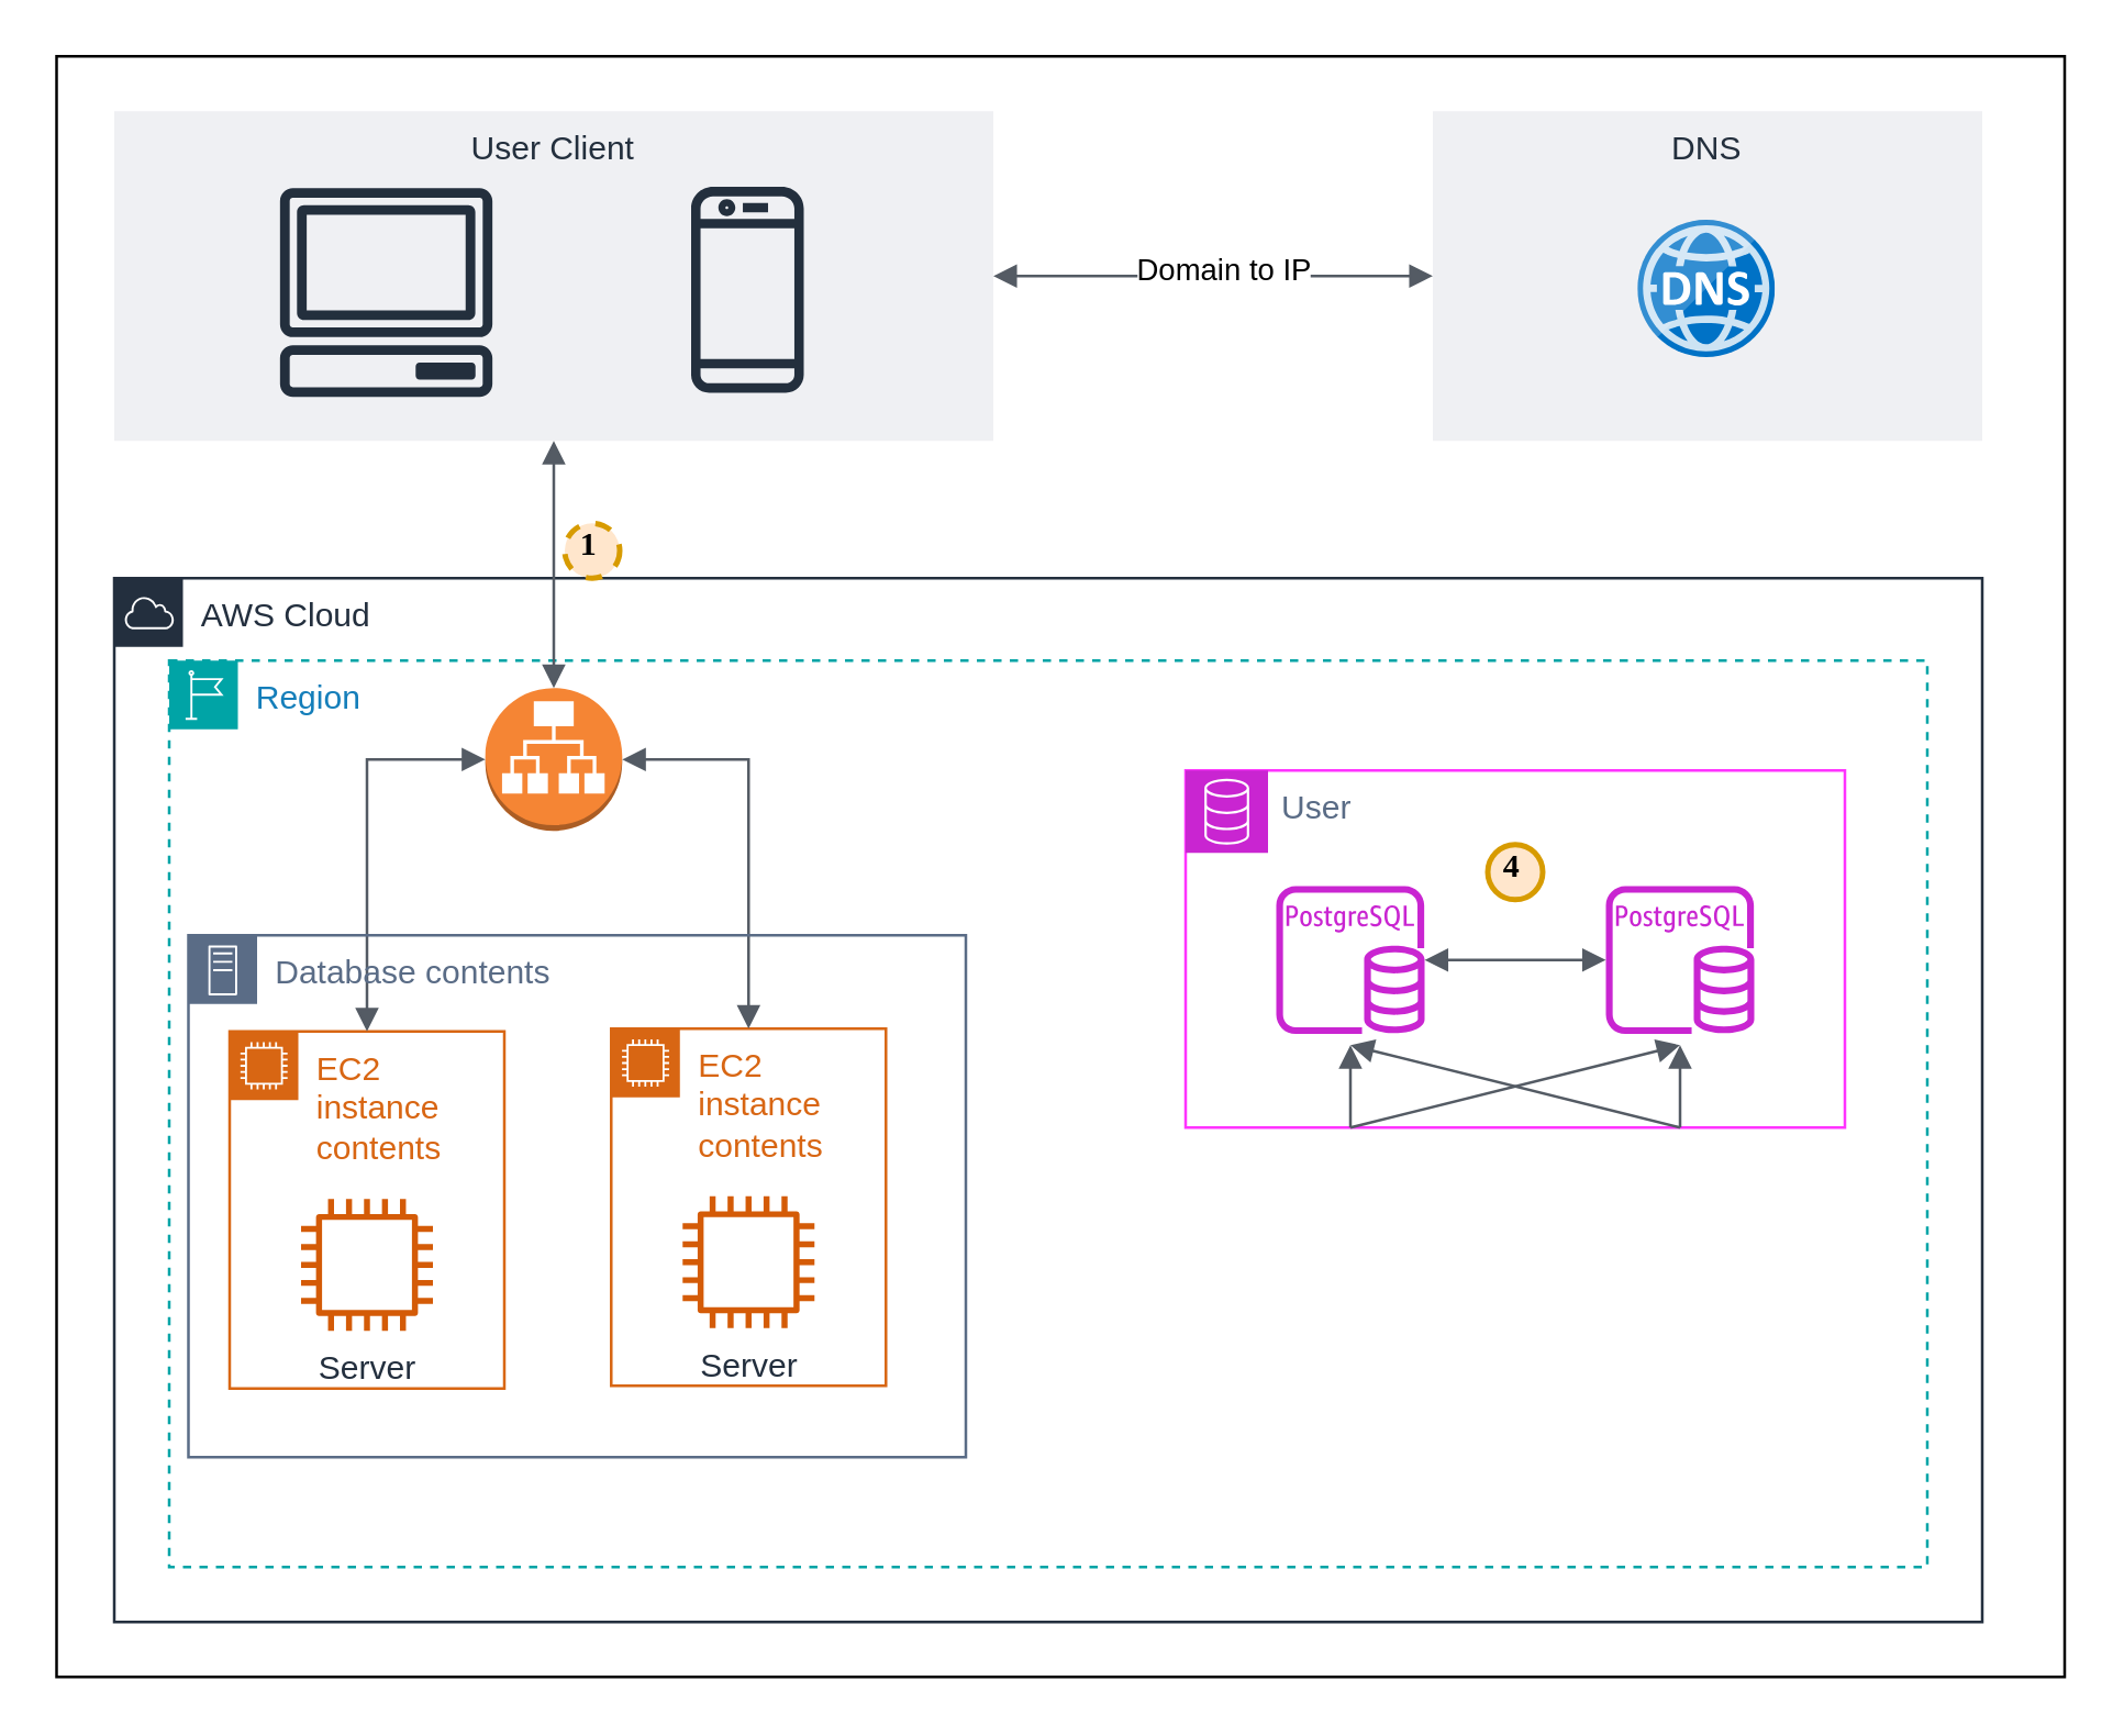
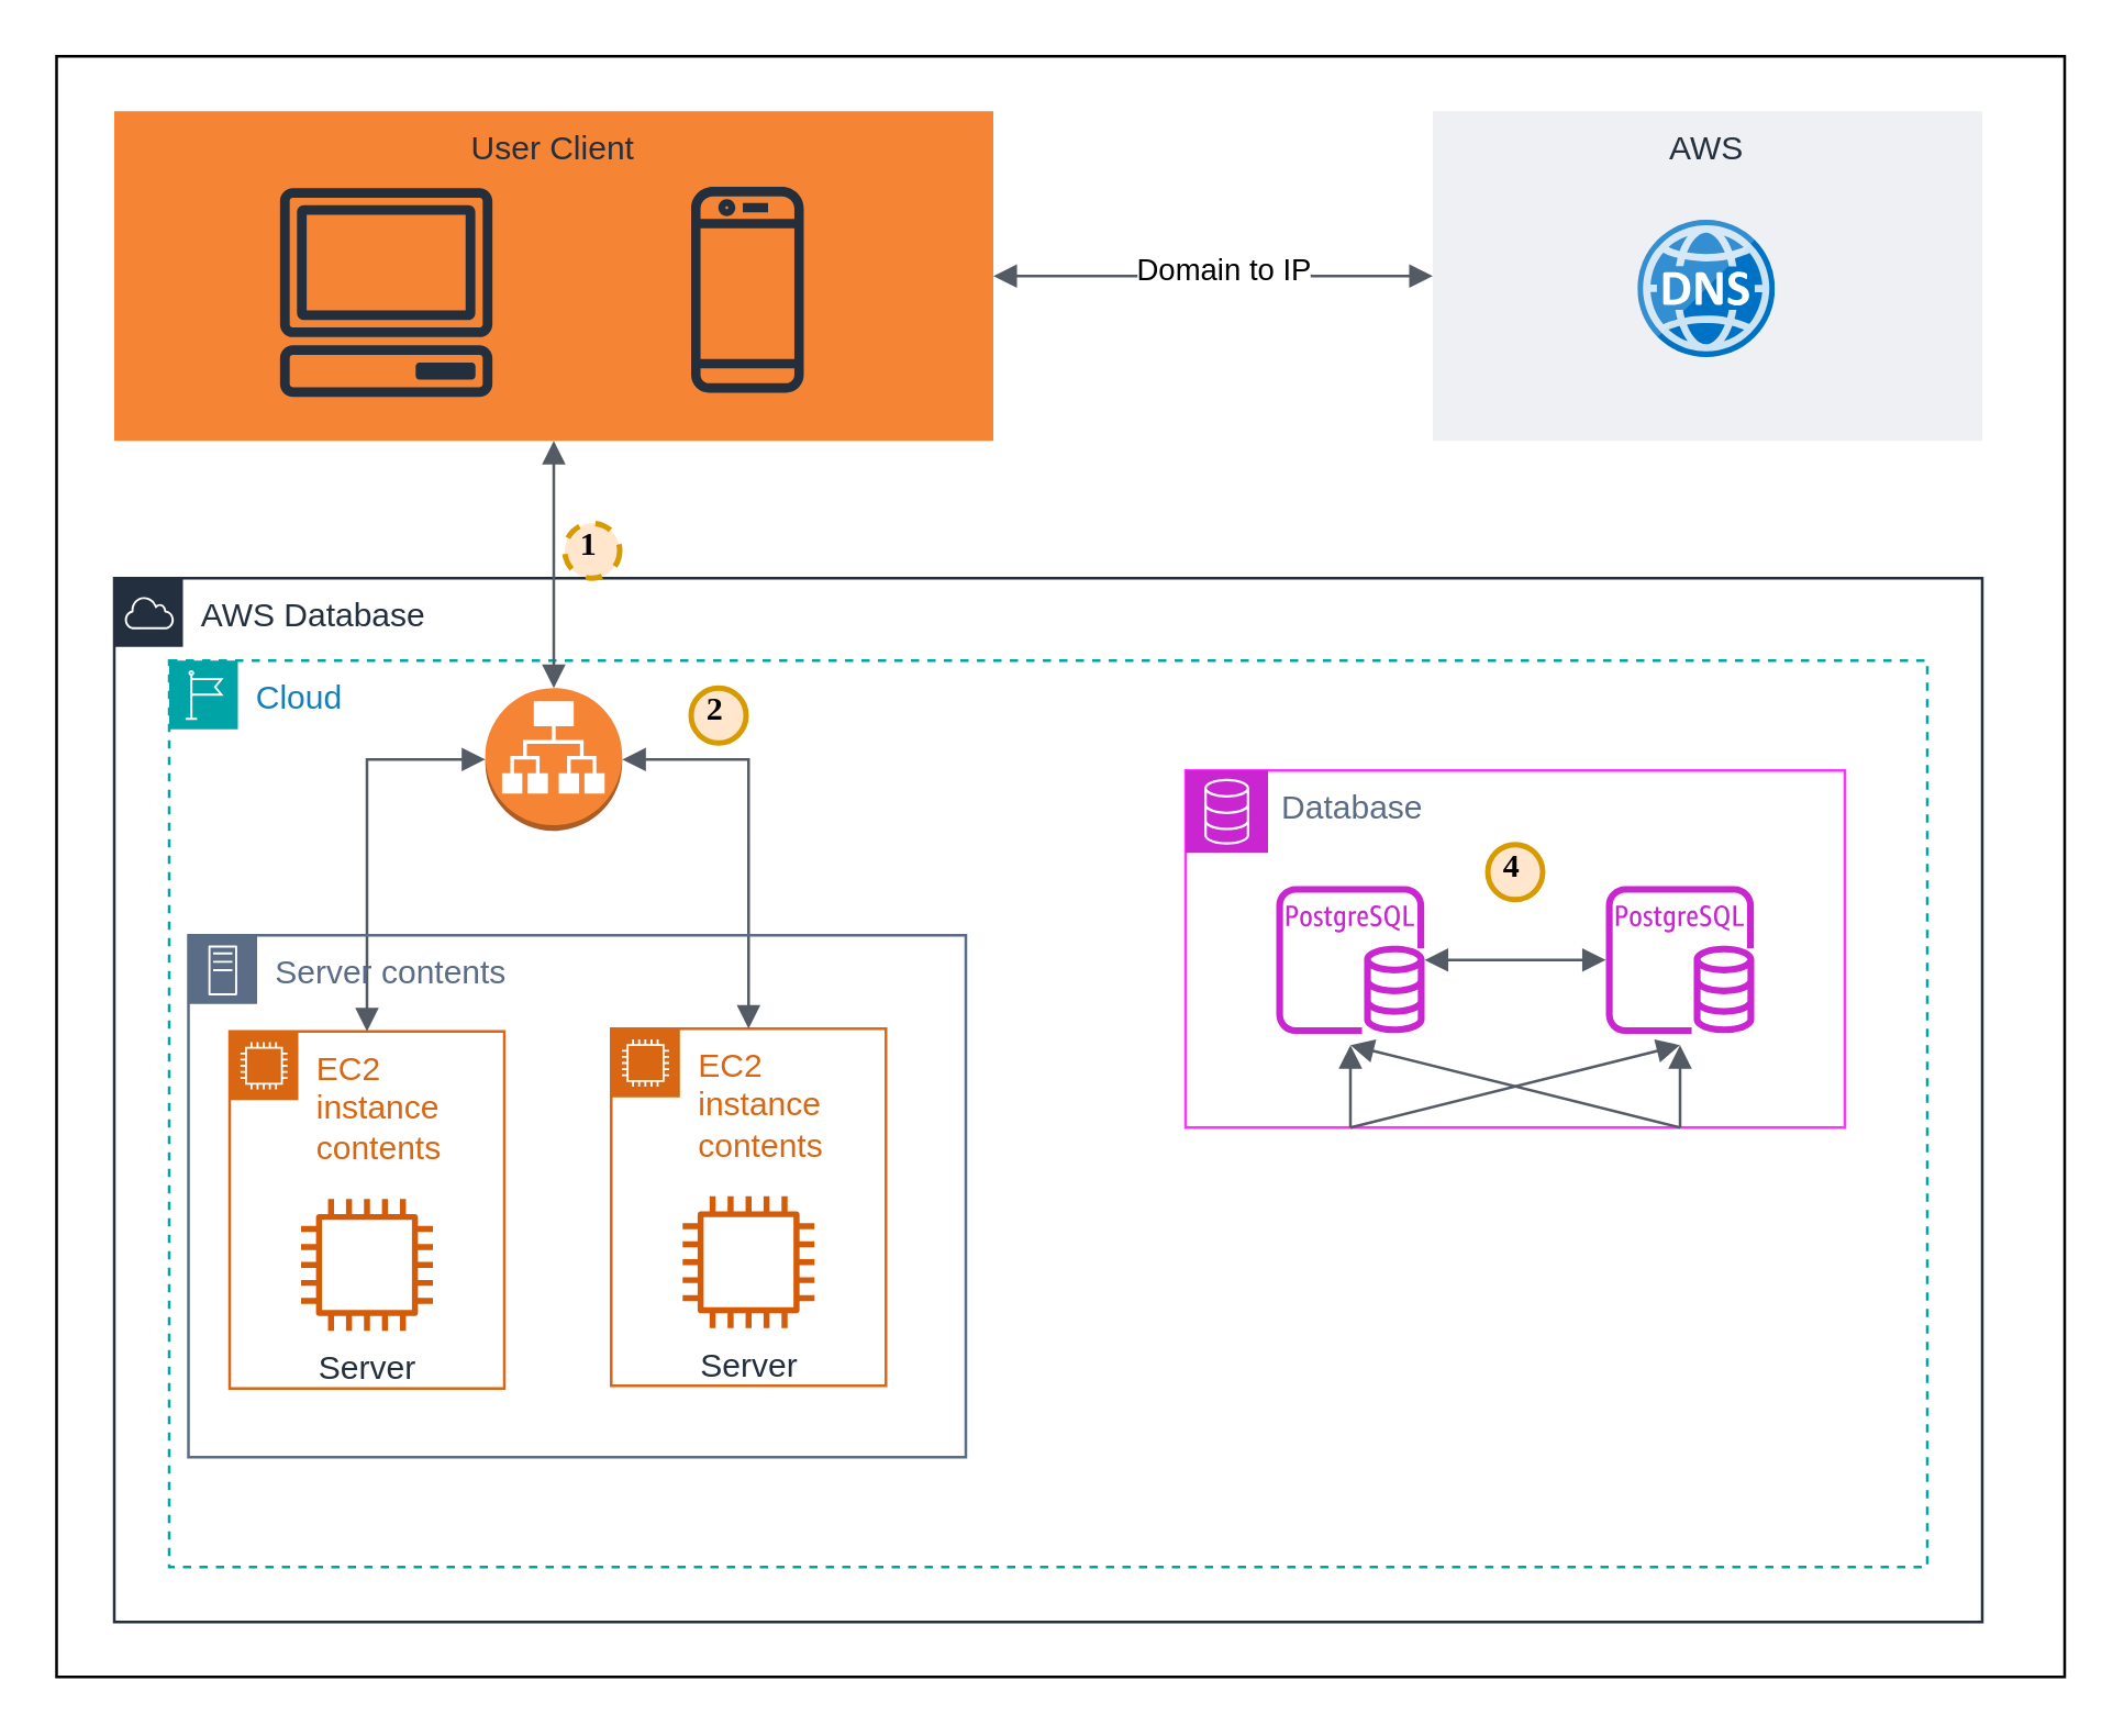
- <mxCell id="3" value="DNS" style="fillColor=#EFF0F3;strokeColor=none;dashed=0;verticalAlign=top;fontStyle=0;fontColor=#232F3D;whiteSpace=wrap;html=1;" parent="1" vertex="1"><mxGeometry x="521" y="40" width="200" height="120" as="geometry" /></mxCell>
+ <mxCell id="3" value="AWS" style="fillColor=#EFF0F3;strokeColor=none;dashed=0;verticalAlign=top;fontStyle=0;fontColor=#232F3D;whiteSpace=wrap;html=1;" parent="1" vertex="1"><mxGeometry x="521" y="40" width="200" height="120" as="geometry" /></mxCell>
- <mxCell id="2" value="User Client" style="fillColor=#EFF0F3;strokeColor=none;dashed=0;verticalAlign=top;fontStyle=0;fontColor=#232F3D;whiteSpace=wrap;html=1;" parent="1" vertex="1"><mxGeometry x="41" y="40" width="320" height="120" as="geometry" /></mxCell>
+ <mxCell id="2" value="User Client" style="fillColor=#f58534;strokeColor=none;dashed=0;verticalAlign=top;fontStyle=0;fontColor=#232F3D;whiteSpace=wrap;html=1;" parent="1" vertex="1"><mxGeometry x="41" y="40" width="320" height="120" as="geometry" /></mxCell>
- <mxCell id="7" value="AWS Cloud" style="points=[[0,0],[0.25,0],[0.5,0],[0.75,0],[1,0],[1,0.25],[1,0.5],[1,0.75],[1,1],[0.75,1],[0.5,1],[0.25,1],[0,1],[0,0.75],[0,0.5],[0,0.25]];outlineConnect=0;gradientColor=none;html=1;whiteSpace=wrap;fontSize=12;fontStyle=0;container=1;pointerEvents=0;collapsible=0;recursiveResize=0;shape=mxgraph.aws4.group;grIcon=mxgraph.aws4.group_aws_cloud;strokeColor=#232F3E;fillColor=none;verticalAlign=top;align=left;spacingLeft=30;fontColor=#232F3E;dashed=0;" parent="1" vertex="1"><mxGeometry x="41" y="210" width="680" height="380" as="geometry" /></mxCell>
+ <mxCell id="7" value="AWS Database" style="points=[[0,0],[0.25,0],[0.5,0],[0.75,0],[1,0],[1,0.25],[1,0.5],[1,0.75],[1,1],[0.75,1],[0.5,1],[0.25,1],[0,1],[0,0.75],[0,0.5],[0,0.25]];outlineConnect=0;gradientColor=none;html=1;whiteSpace=wrap;fontSize=12;fontStyle=0;container=1;pointerEvents=0;collapsible=0;recursiveResize=0;shape=mxgraph.aws4.group;grIcon=mxgraph.aws4.group_aws_cloud;strokeColor=#232F3E;fillColor=none;verticalAlign=top;align=left;spacingLeft=30;fontColor=#232F3E;dashed=0;" parent="1" vertex="1"><mxGeometry x="41" y="210" width="680" height="380" as="geometry" /></mxCell>
- <mxCell id="8" value="Region" style="points=[[0,0],[0.25,0],[0.5,0],[0.75,0],[1,0],[1,0.25],[1,0.5],[1,0.75],[1,1],[0.75,1],[0.5,1],[0.25,1],[0,1],[0,0.75],[0,0.5],[0,0.25]];outlineConnect=0;gradientColor=none;html=1;whiteSpace=wrap;fontSize=12;fontStyle=0;container=1;pointerEvents=0;collapsible=0;recursiveResize=0;shape=mxgraph.aws4.group;grIcon=mxgraph.aws4.group_region;strokeColor=#00A4A6;fillColor=none;verticalAlign=top;align=left;spacingLeft=30;fontColor=#147EBA;dashed=1;" parent="7" vertex="1"><mxGeometry x="20" y="30" width="640" height="330" as="geometry" /></mxCell>
+ <mxCell id="8" value="Cloud" style="points=[[0,0],[0.25,0],[0.5,0],[0.75,0],[1,0],[1,0.25],[1,0.5],[1,0.75],[1,1],[0.75,1],[0.5,1],[0.25,1],[0,1],[0,0.75],[0,0.5],[0,0.25]];outlineConnect=0;gradientColor=none;html=1;whiteSpace=wrap;fontSize=12;fontStyle=0;container=1;pointerEvents=0;collapsible=0;recursiveResize=0;shape=mxgraph.aws4.group;grIcon=mxgraph.aws4.group_region;strokeColor=#00A4A6;fillColor=none;verticalAlign=top;align=left;spacingLeft=30;fontColor=#147EBA;dashed=1;" parent="7" vertex="1"><mxGeometry x="20" y="30" width="640" height="330" as="geometry" /></mxCell>
+ <mxCell id="14" value="2" style="ellipse;whiteSpace=wrap;html=1;aspect=fixed;strokeWidth=2;fontFamily=Tahoma;spacingBottom=4;spacingRight=2;strokeColor=#d79b00;fillColor=#ffe6cc;fontStyle=1" parent="8" vertex="1"><mxGeometry x="190" y="10" width="20" height="20" as="geometry" /></mxCell>
- <mxCell id="11" value="&lt;div style=&quot;&quot;&gt;&lt;span style=&quot;background-color: initial;&quot;&gt;&amp;nbsp; &amp;nbsp; &amp;nbsp; &amp;nbsp; &amp;nbsp; User&lt;/span&gt;&lt;/div&gt;" style="fillColor=none;strokeColor=#FF33FF;verticalAlign=top;fontStyle=0;fontColor=#5A6C86;whiteSpace=wrap;html=1;align=left;" parent="8" vertex="1"><mxGeometry x="370" y="40" width="240" height="130" as="geometry" /></mxCell>
+ <mxCell id="11" value="&lt;div style=&quot;&quot;&gt;&lt;span style=&quot;background-color: initial;&quot;&gt;&amp;nbsp; &amp;nbsp; &amp;nbsp; &amp;nbsp; &amp;nbsp; Database&lt;/span&gt;&lt;/div&gt;" style="fillColor=none;strokeColor=#FF33FF;verticalAlign=top;fontStyle=0;fontColor=#5A6C86;whiteSpace=wrap;html=1;align=left;" parent="8" vertex="1"><mxGeometry x="370" y="40" width="240" height="130" as="geometry" /></mxCell>
- <mxCell id="25" value="Database contents" style="points=[[0,0],[0.25,0],[0.5,0],[0.75,0],[1,0],[1,0.25],[1,0.5],[1,0.75],[1,1],[0.75,1],[0.5,1],[0.25,1],[0,1],[0,0.75],[0,0.5],[0,0.25]];outlineConnect=0;gradientColor=none;html=1;whiteSpace=wrap;fontSize=12;fontStyle=0;container=1;pointerEvents=0;collapsible=0;recursiveResize=0;shape=mxgraph.aws4.group;grIcon=mxgraph.aws4.group_on_premise;strokeColor=#5A6C86;fillColor=none;verticalAlign=top;align=left;spacingLeft=30;fontColor=#5A6C86;dashed=0;" parent="8" vertex="1"><mxGeometry x="7" y="100" width="283" height="190" as="geometry" /></mxCell>
+ <mxCell id="25" value="Server contents" style="points=[[0,0],[0.25,0],[0.5,0],[0.75,0],[1,0],[1,0.25],[1,0.5],[1,0.75],[1,1],[0.75,1],[0.5,1],[0.25,1],[0,1],[0,0.75],[0,0.5],[0,0.25]];outlineConnect=0;gradientColor=none;html=1;whiteSpace=wrap;fontSize=12;fontStyle=0;container=1;pointerEvents=0;collapsible=0;recursiveResize=0;shape=mxgraph.aws4.group;grIcon=mxgraph.aws4.group_on_premise;strokeColor=#5A6C86;fillColor=none;verticalAlign=top;align=left;spacingLeft=30;fontColor=#5A6C86;dashed=0;" parent="8" vertex="1"><mxGeometry x="7" y="100" width="283" height="190" as="geometry" /></mxCell>
